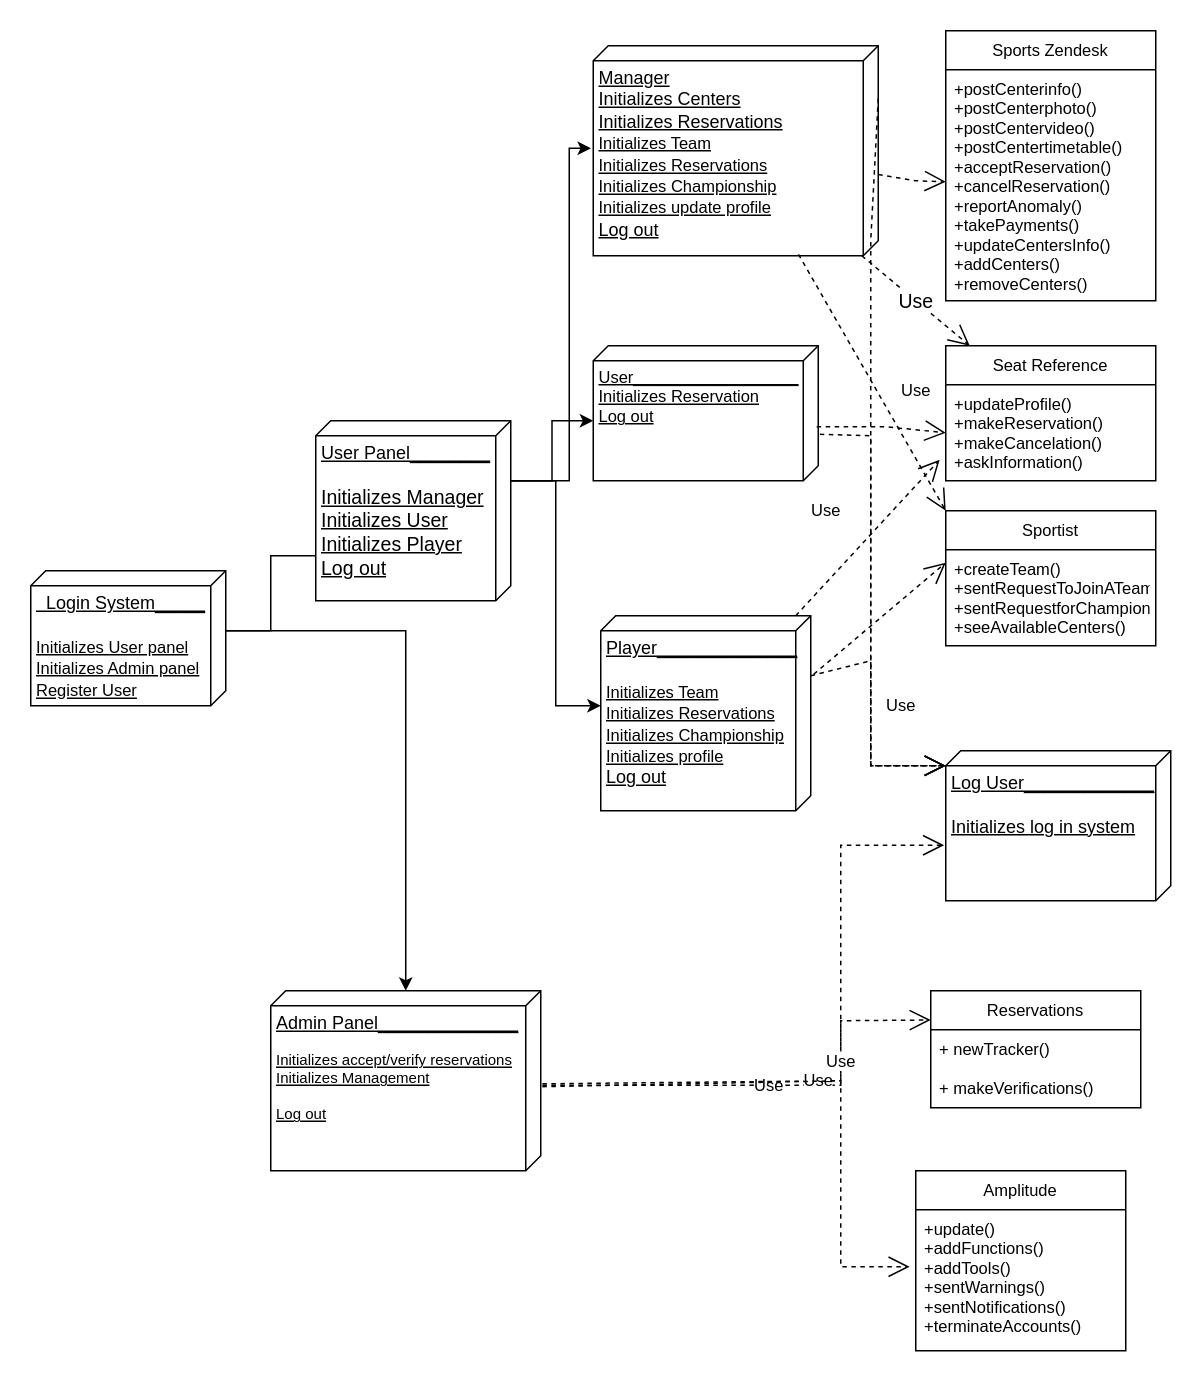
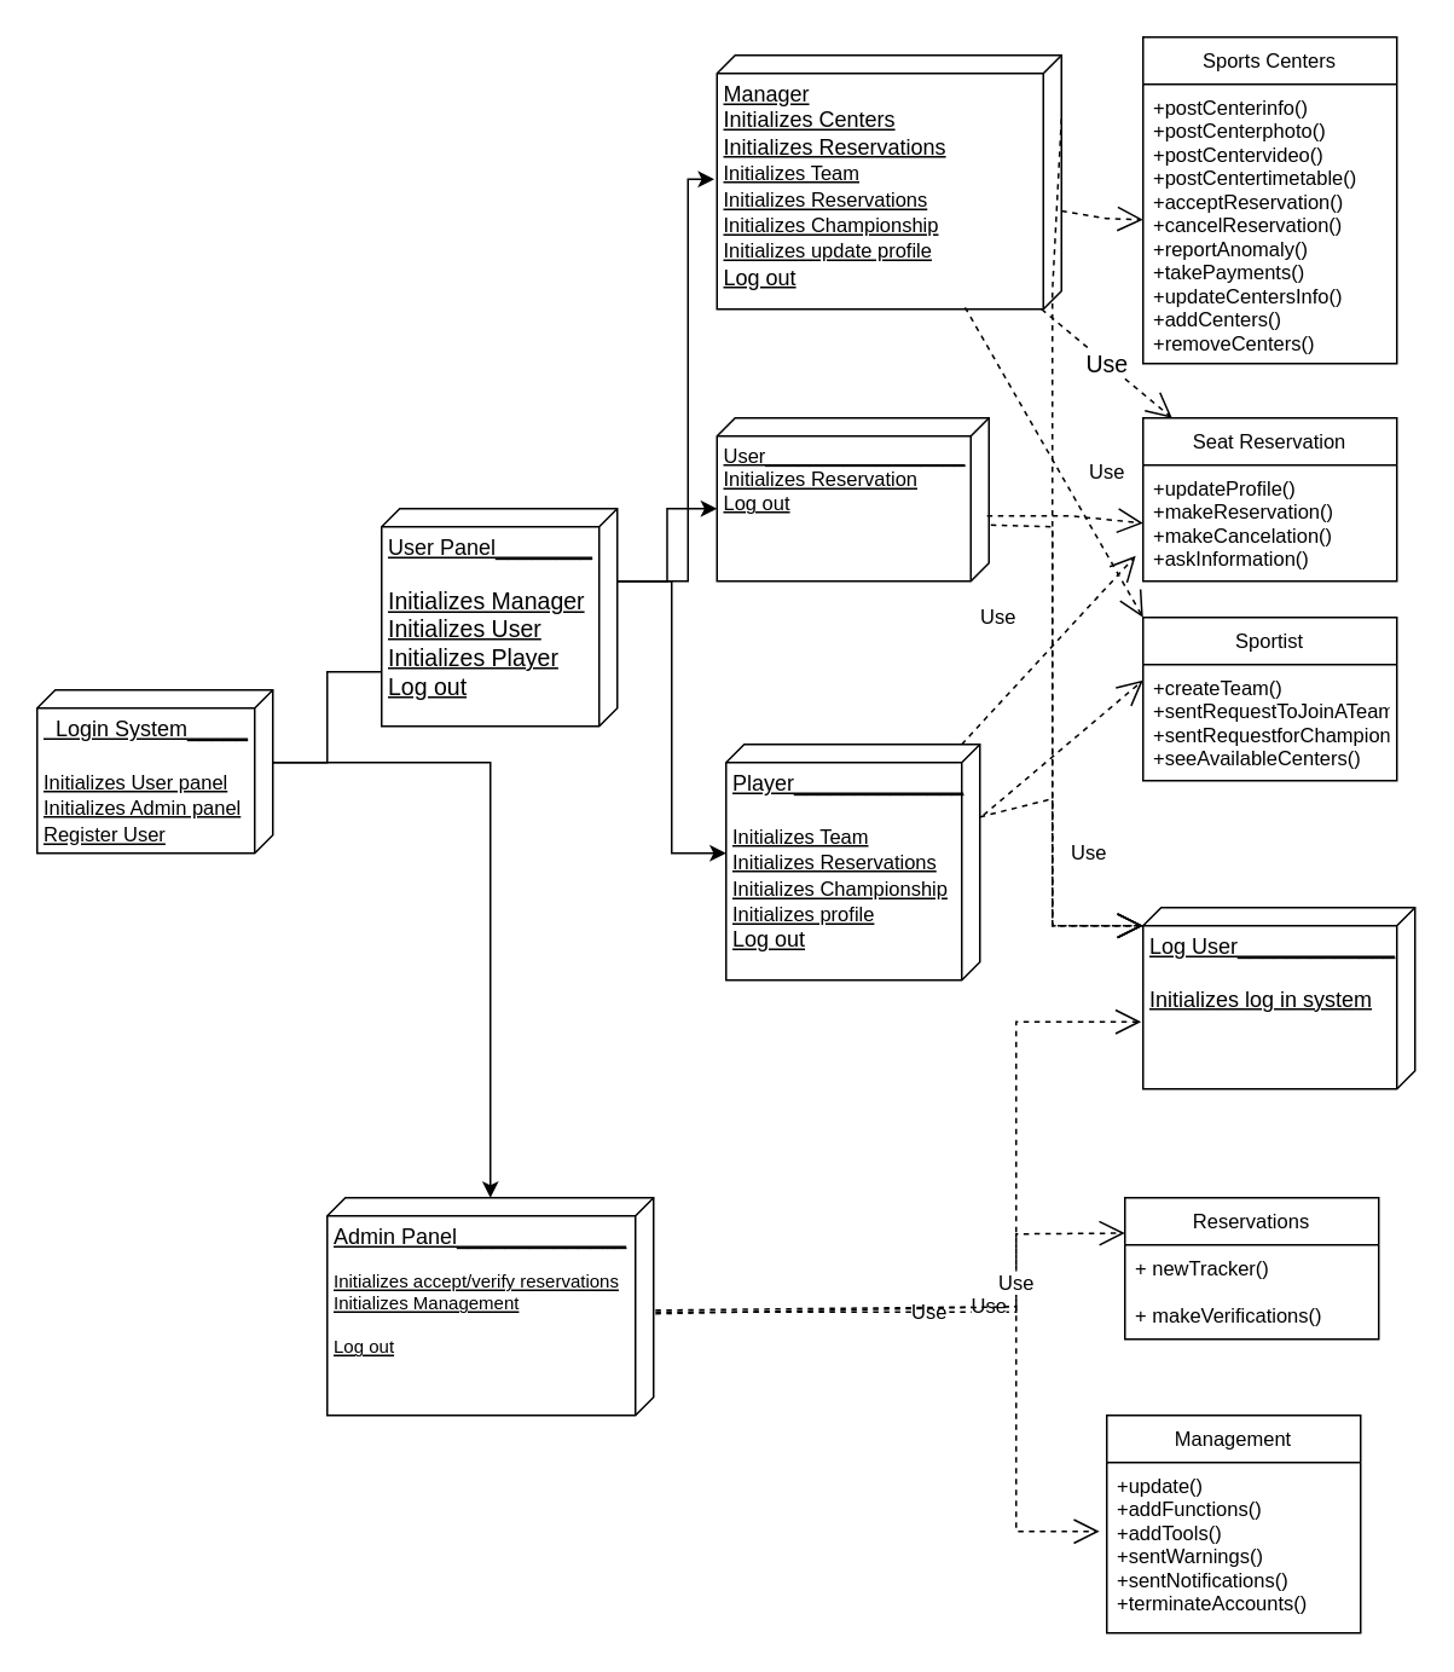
- <mxCell id="15" value="Sports Zendesk" style="swimlane;fontStyle=0;childLayout=stackLayout;horizontal=1;startSize=26;fillColor=none;horizontalStack=0;resizeParent=1;resizeParentMax=0;resizeLast=0;collapsible=1;marginBottom=0;fontSize=11;" vertex="1" parent="1"><mxGeometry x="630" y="20" width="140" height="180" as="geometry" /></mxCell>
+ <mxCell id="15" value="Sports Centers" style="swimlane;fontStyle=0;childLayout=stackLayout;horizontal=1;startSize=26;fillColor=none;horizontalStack=0;resizeParent=1;resizeParentMax=0;resizeLast=0;collapsible=1;marginBottom=0;fontSize=11;" vertex="1" parent="1"><mxGeometry x="630" y="20" width="140" height="180" as="geometry" /></mxCell>
- <mxCell id="17" value="Seat Reference" style="swimlane;fontStyle=0;childLayout=stackLayout;horizontal=1;startSize=26;fillColor=none;horizontalStack=0;resizeParent=1;resizeParentMax=0;resizeLast=0;collapsible=1;marginBottom=0;fontSize=11;" vertex="1" parent="1"><mxGeometry x="630" y="230" width="140" height="90" as="geometry" /></mxCell>
+ <mxCell id="17" value="Seat Reservation" style="swimlane;fontStyle=0;childLayout=stackLayout;horizontal=1;startSize=26;fillColor=none;horizontalStack=0;resizeParent=1;resizeParentMax=0;resizeLast=0;collapsible=1;marginBottom=0;fontSize=11;" vertex="1" parent="1"><mxGeometry x="630" y="230" width="140" height="90" as="geometry" /></mxCell>
- <mxCell id="32" value="Amplitude" style="swimlane;fontStyle=0;childLayout=stackLayout;horizontal=1;startSize=26;fillColor=none;horizontalStack=0;resizeParent=1;resizeParentMax=0;resizeLast=0;collapsible=1;marginBottom=0;fontSize=11;" vertex="1" parent="1"><mxGeometry x="610" y="780" width="140" height="120" as="geometry" /></mxCell>
+ <mxCell id="32" value="Management" style="swimlane;fontStyle=0;childLayout=stackLayout;horizontal=1;startSize=26;fillColor=none;horizontalStack=0;resizeParent=1;resizeParentMax=0;resizeLast=0;collapsible=1;marginBottom=0;fontSize=11;" vertex="1" parent="1"><mxGeometry x="610" y="780" width="140" height="120" as="geometry" /></mxCell>
